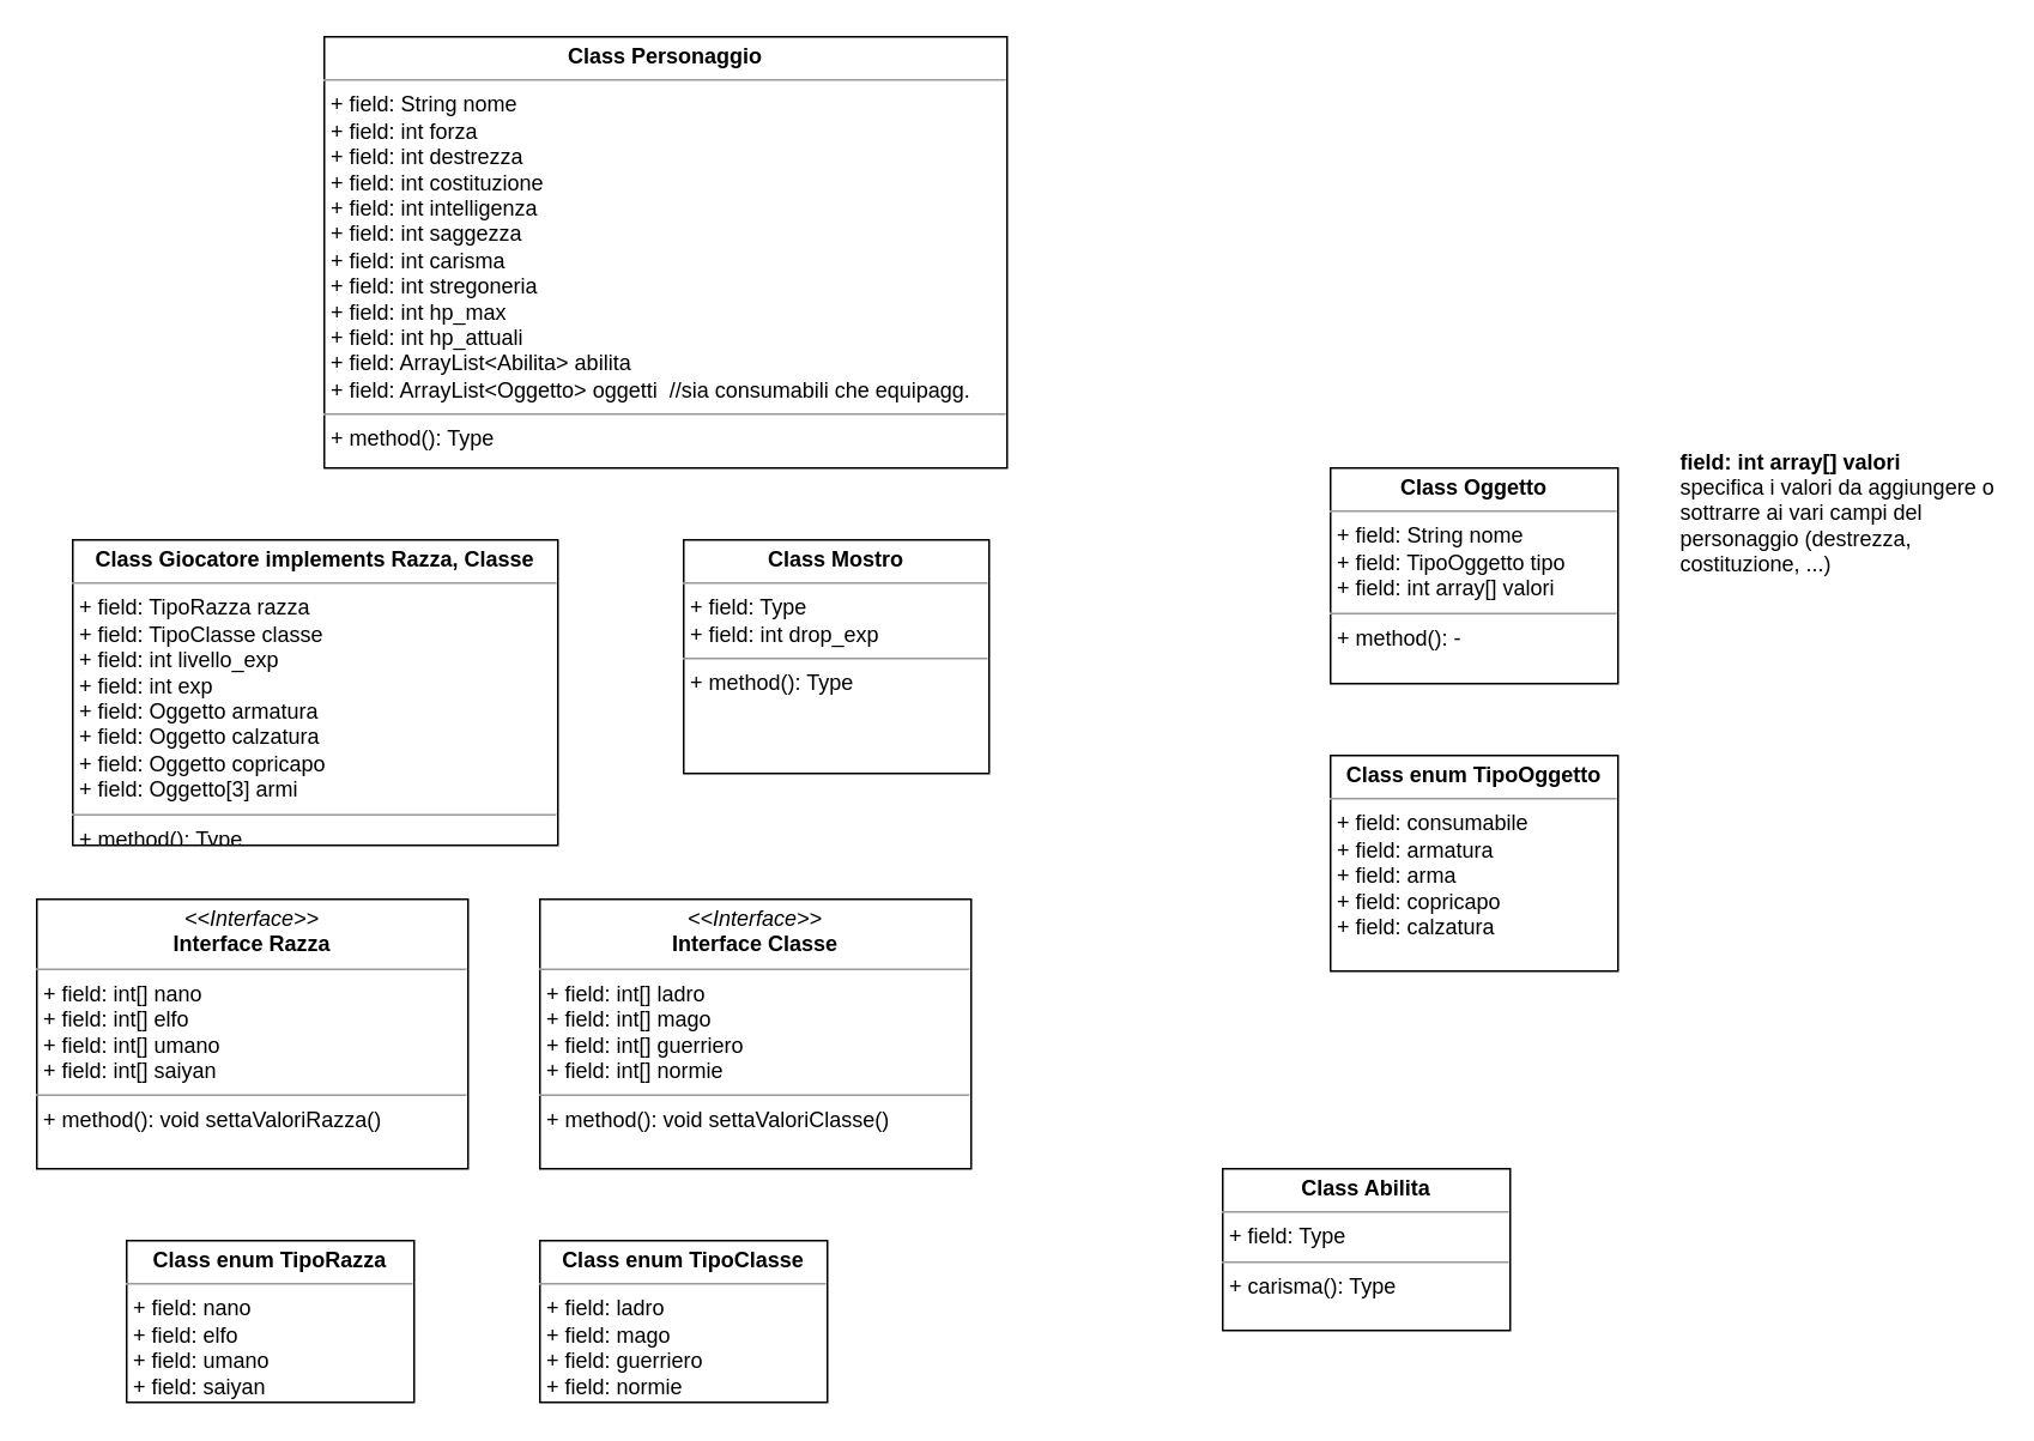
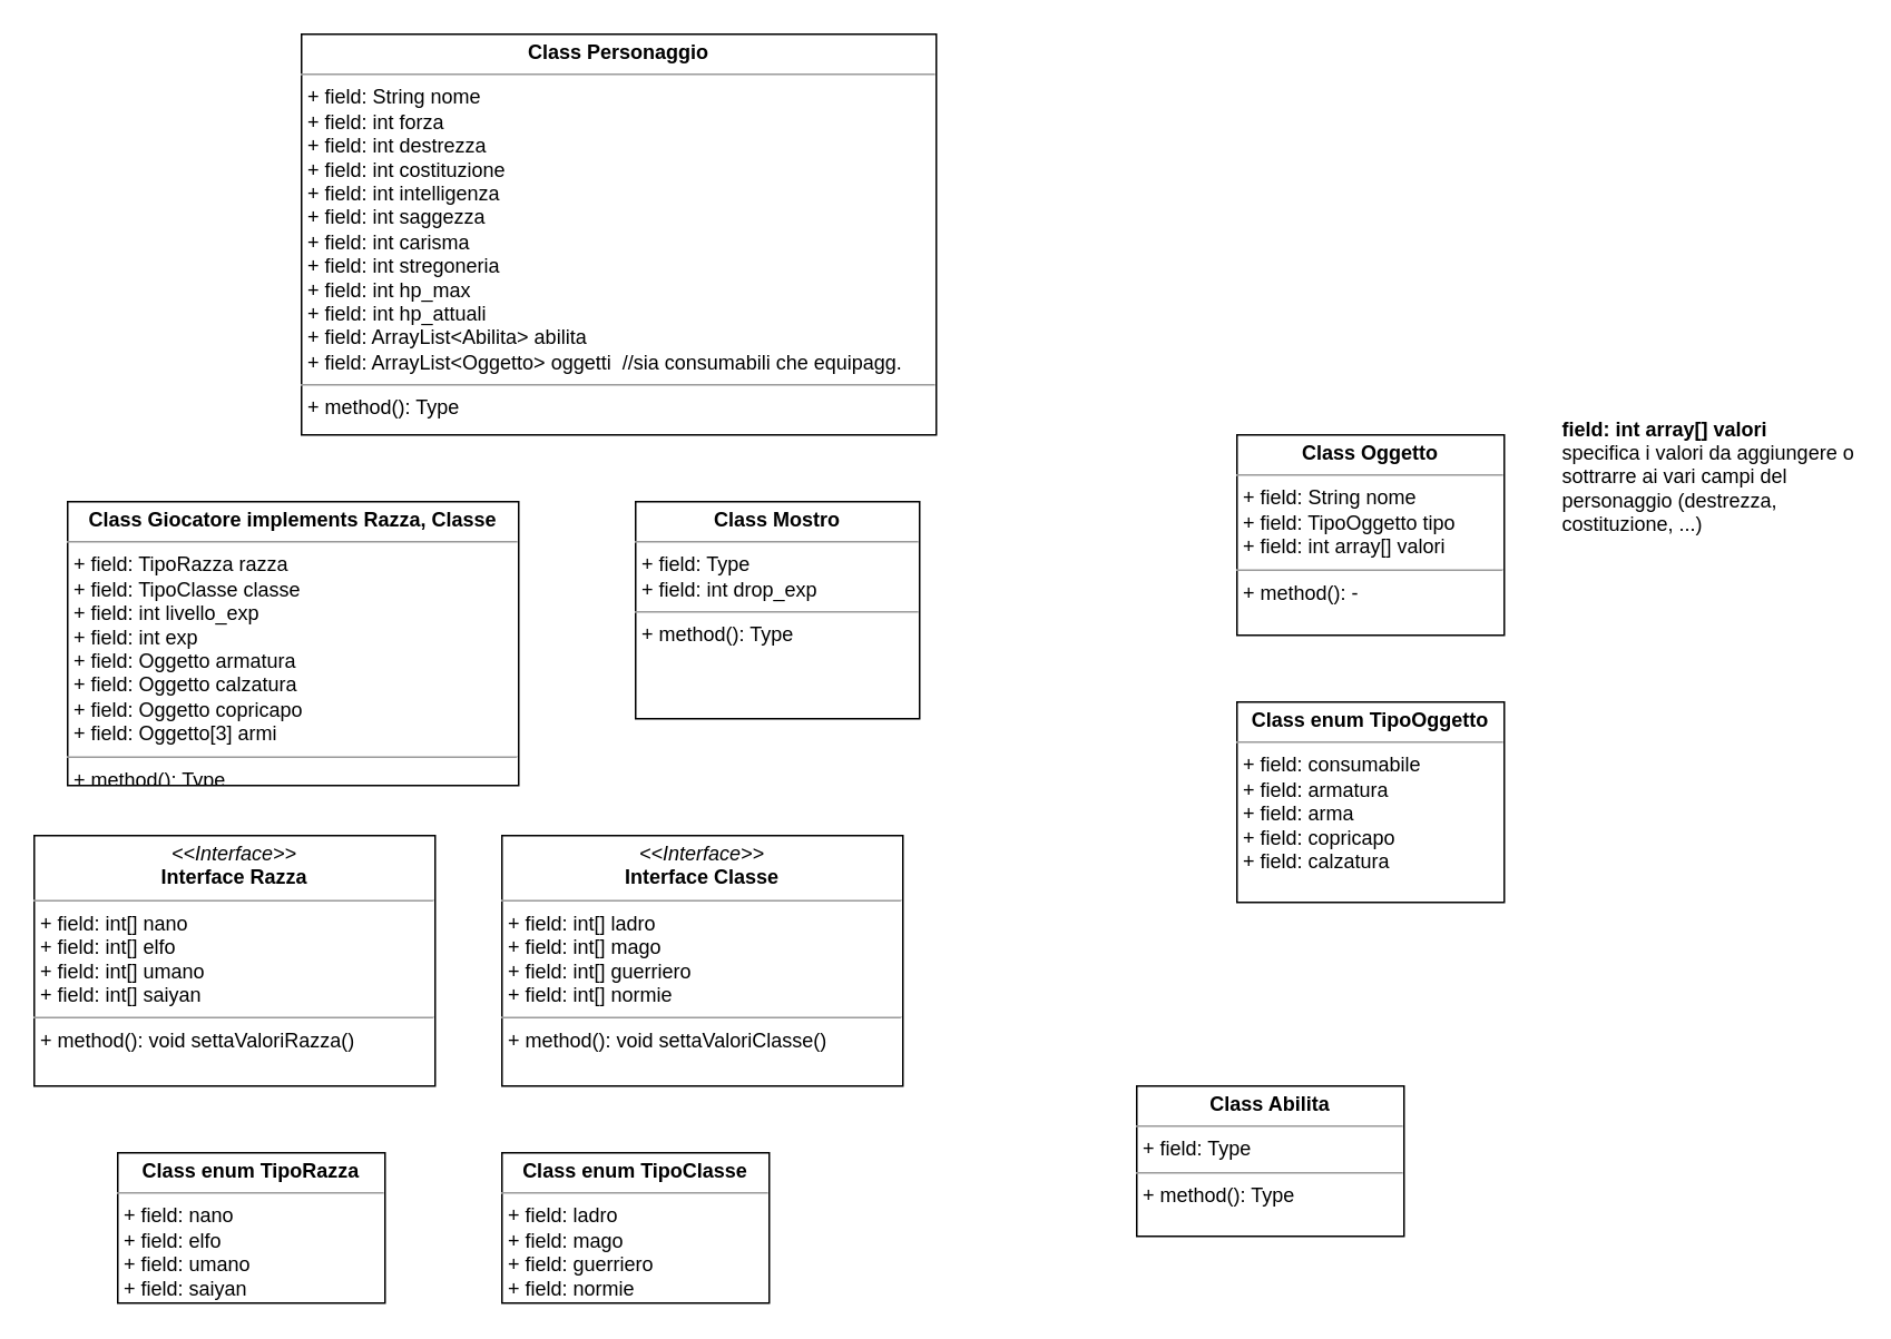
- <mxCell id="12" value="&lt;p style=&quot;margin: 0px ; margin-top: 4px ; text-align: center&quot;&gt;&lt;b&gt;Class Abilita&lt;/b&gt;&lt;/p&gt;&lt;hr size=&quot;1&quot;&gt;&lt;p style=&quot;margin: 0px ; margin-left: 4px&quot;&gt;+ field: Type&lt;/p&gt;&lt;hr size=&quot;1&quot;&gt;&lt;p style=&quot;margin: 0px ; margin-left: 4px&quot;&gt;+ carisma(): Type&lt;/p&gt;" style="verticalAlign=top;align=left;overflow=fill;fontSize=12;fontFamily=Helvetica;html=1;" vertex="1" parent="1"><mxGeometry x="680" y="650" width="160" height="90" as="geometry" /></mxCell>
+ <mxCell id="12" value="&lt;p style=&quot;margin: 0px ; margin-top: 4px ; text-align: center&quot;&gt;&lt;b&gt;Class Abilita&lt;/b&gt;&lt;/p&gt;&lt;hr size=&quot;1&quot;&gt;&lt;p style=&quot;margin: 0px ; margin-left: 4px&quot;&gt;+ field: Type&lt;/p&gt;&lt;hr size=&quot;1&quot;&gt;&lt;p style=&quot;margin: 0px ; margin-left: 4px&quot;&gt;+ method(): Type&lt;/p&gt;" style="verticalAlign=top;align=left;overflow=fill;fontSize=12;fontFamily=Helvetica;html=1;" vertex="1" parent="1"><mxGeometry x="680" y="650" width="160" height="90" as="geometry" /></mxCell>
